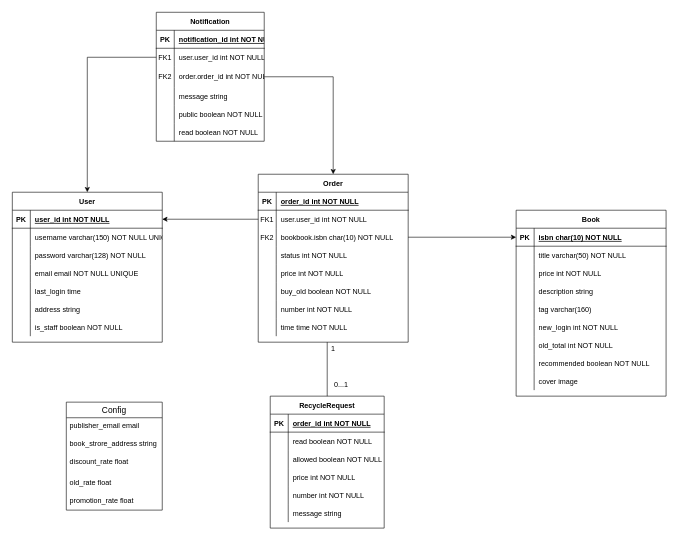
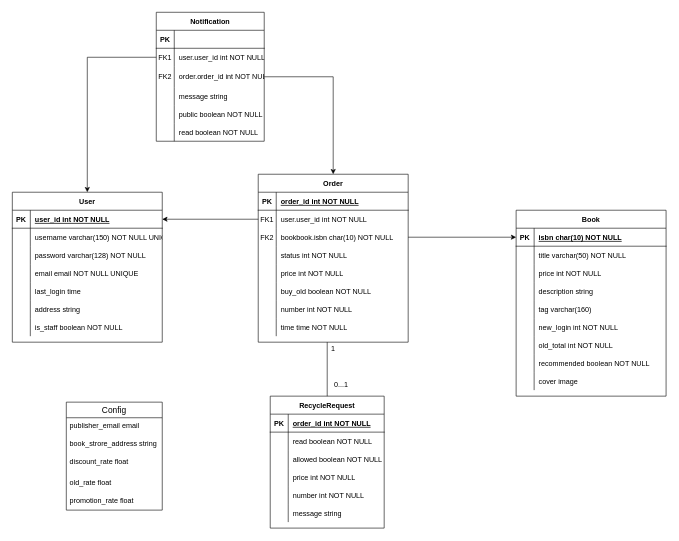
- <mxCell id="105" value="notification_id int NOT NULL" style="shape=partialRectangle;connectable=0;fillColor=none;top=0;left=0;bottom=0;right=0;align=left;spacingLeft=6;fontStyle=5;overflow=hidden;" vertex="1" parent="103"><mxGeometry x="30" width="150" height="30" as="geometry" /></mxCell>
